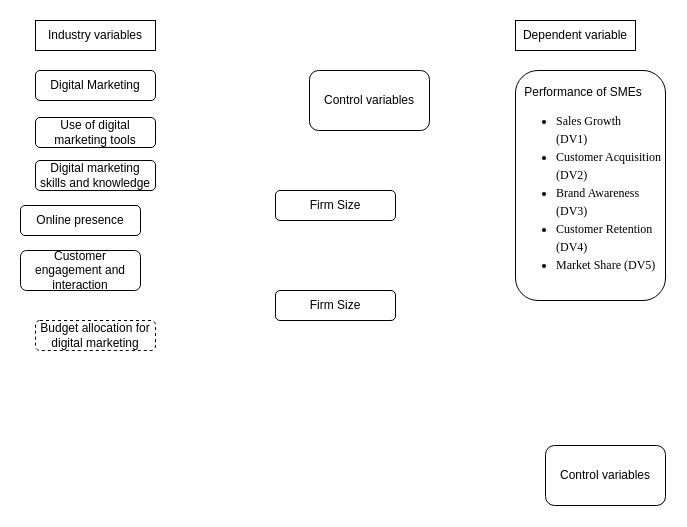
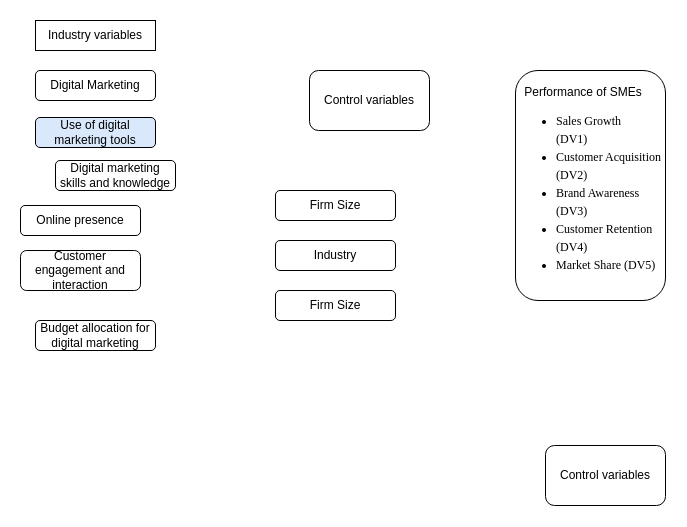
- <mxCell id="3" value="Dependent variable" style="rounded=0;whiteSpace=wrap;html=1;" parent="1" vertex="1"><mxGeometry x="515" y="20" width="120" height="30" as="geometry" /></mxCell>
- <mxCell id="8" value="Use of digital marketing tools" style="rounded=1;whiteSpace=wrap;html=1;" vertex="1" parent="1"><mxGeometry x="35" y="117" width="120" height="30" as="geometry" /></mxCell>
+ <mxCell id="8" value="Use of digital marketing tools" style="rounded=1;whiteSpace=wrap;html=1;fillColor=#dae8fc;" vertex="1" parent="1"><mxGeometry x="35" y="117" width="120" height="30" as="geometry" /></mxCell>
- <mxCell id="9" value="Digital marketing skills and knowledge" style="rounded=1;whiteSpace=wrap;html=1;" vertex="1" parent="1"><mxGeometry x="35" y="160" width="120" height="30" as="geometry" /></mxCell>
+ <mxCell id="9" value="Digital marketing skills and knowledge" style="rounded=1;whiteSpace=wrap;html=1;" vertex="1" parent="1"><mxGeometry x="55" y="160" width="120" height="30" as="geometry" /></mxCell>
+ <mxCell id="14" value="Industry" style="rounded=1;whiteSpace=wrap;html=1;" vertex="1" parent="1"><mxGeometry x="275" y="240" width="120" height="30" as="geometry" /></mxCell>
- <mxCell id="11" value="Budget allocation for digital marketing" style="rounded=1;whiteSpace=wrap;html=1;dashed=1;" vertex="1" parent="1"><mxGeometry x="35" y="320" width="120" height="30" as="geometry" /></mxCell>
+ <mxCell id="11" value="Budget allocation for digital marketing" style="rounded=1;whiteSpace=wrap;html=1;" vertex="1" parent="1"><mxGeometry x="35" y="320" width="120" height="30" as="geometry" /></mxCell>
